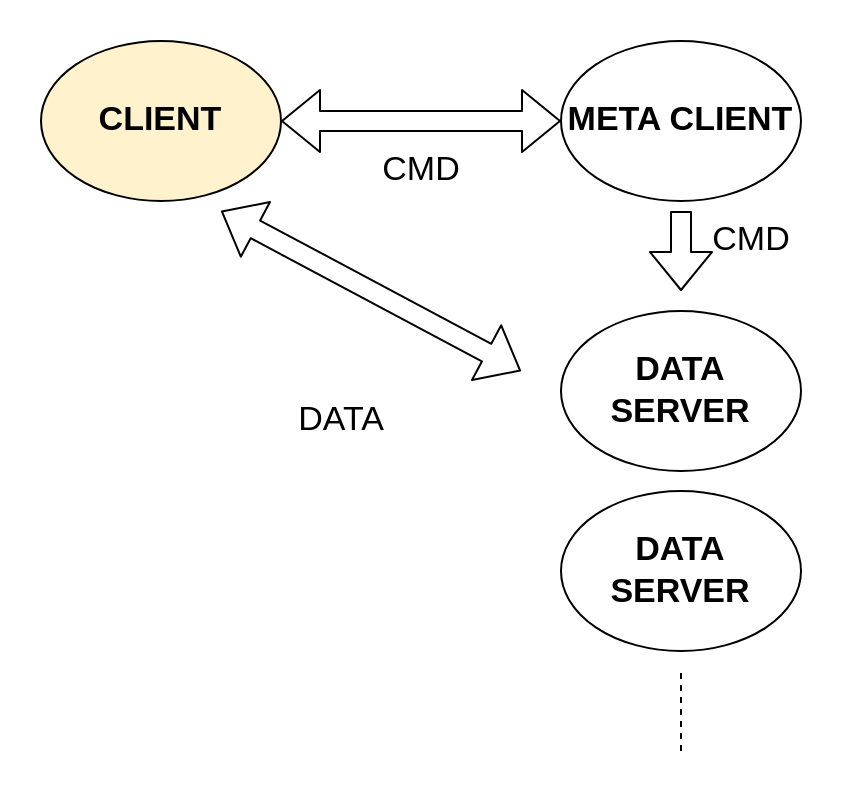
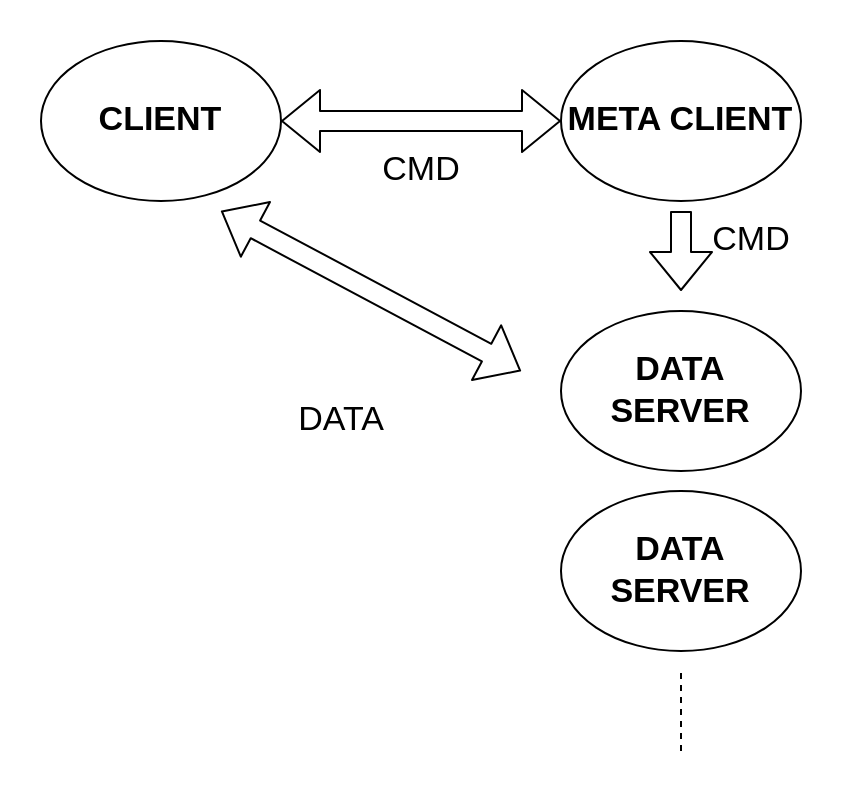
- <mxCell id="2" value="CLIENT" style="ellipse;whiteSpace=wrap;html=1;fontStyle=1;fontSize=17;fillColor=#fff2cc;" parent="1" vertex="1"><mxGeometry x="20" y="20" width="120" height="80" as="geometry" /></mxCell>
+ <mxCell id="2" value="CLIENT" style="ellipse;whiteSpace=wrap;html=1;fontStyle=1;fontSize=17;" parent="1" vertex="1"><mxGeometry x="20" y="20" width="120" height="80" as="geometry" /></mxCell>
